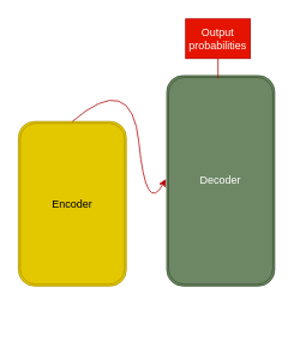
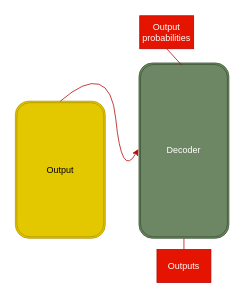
- <mxCell id="6" value="Output probabilities" style="text;html=1;strokeColor=#B20000;fillColor=#e51400;align=center;verticalAlign=middle;whiteSpace=wrap;rounded=0;fontColor=#ffffff;" vertex="1" parent="1"><mxGeometry x="206" y="20" width="72" height="44" as="geometry" /></mxCell>
+ <mxCell id="6" value="Output probabilities" style="text;html=1;strokeColor=#B20000;fillColor=#e51400;align=center;verticalAlign=middle;whiteSpace=wrap;rounded=0;fontColor=#ffffff;" vertex="1" parent="1"><mxGeometry x="186" y="20" width="72" height="44" as="geometry" /></mxCell>
- <mxCell id="4" value="Encoder" style="shape=ext;double=1;rounded=1;whiteSpace=wrap;html=1;fillColor=#e3c800;strokeColor=#B09500;fontColor=#000000;" vertex="1" parent="1"><mxGeometry x="20" y="134" width="120" height="183" as="geometry" /></mxCell>
+ <mxCell id="4" value="Output" style="shape=ext;double=1;rounded=1;whiteSpace=wrap;html=1;fillColor=#e3c800;strokeColor=#B09500;fontColor=#000000;" vertex="1" parent="1"><mxGeometry x="20" y="134" width="120" height="183" as="geometry" /></mxCell>
+ <mxCell id="8" value="" style="endArrow=none;html=1;entryX=0.5;entryY=1;entryDx=0;entryDy=0;fillColor=#e51400;strokeColor=#B20000;" edge="1" parent="1" source="7" target="3"><mxGeometry width="50" height="50" relative="1" as="geometry"><mxPoint x="90" y="345" as="sourcePoint" /><mxPoint x="90" y="327" as="targetPoint" /></mxGeometry></mxCell>
+ <mxCell id="7" value="Outputs" style="text;html=1;strokeColor=#B20000;fillColor=#e51400;align=center;verticalAlign=middle;whiteSpace=wrap;rounded=0;fontColor=#ffffff;" vertex="1" parent="1"><mxGeometry x="209" y="332" width="72" height="44" as="geometry" /></mxCell>
